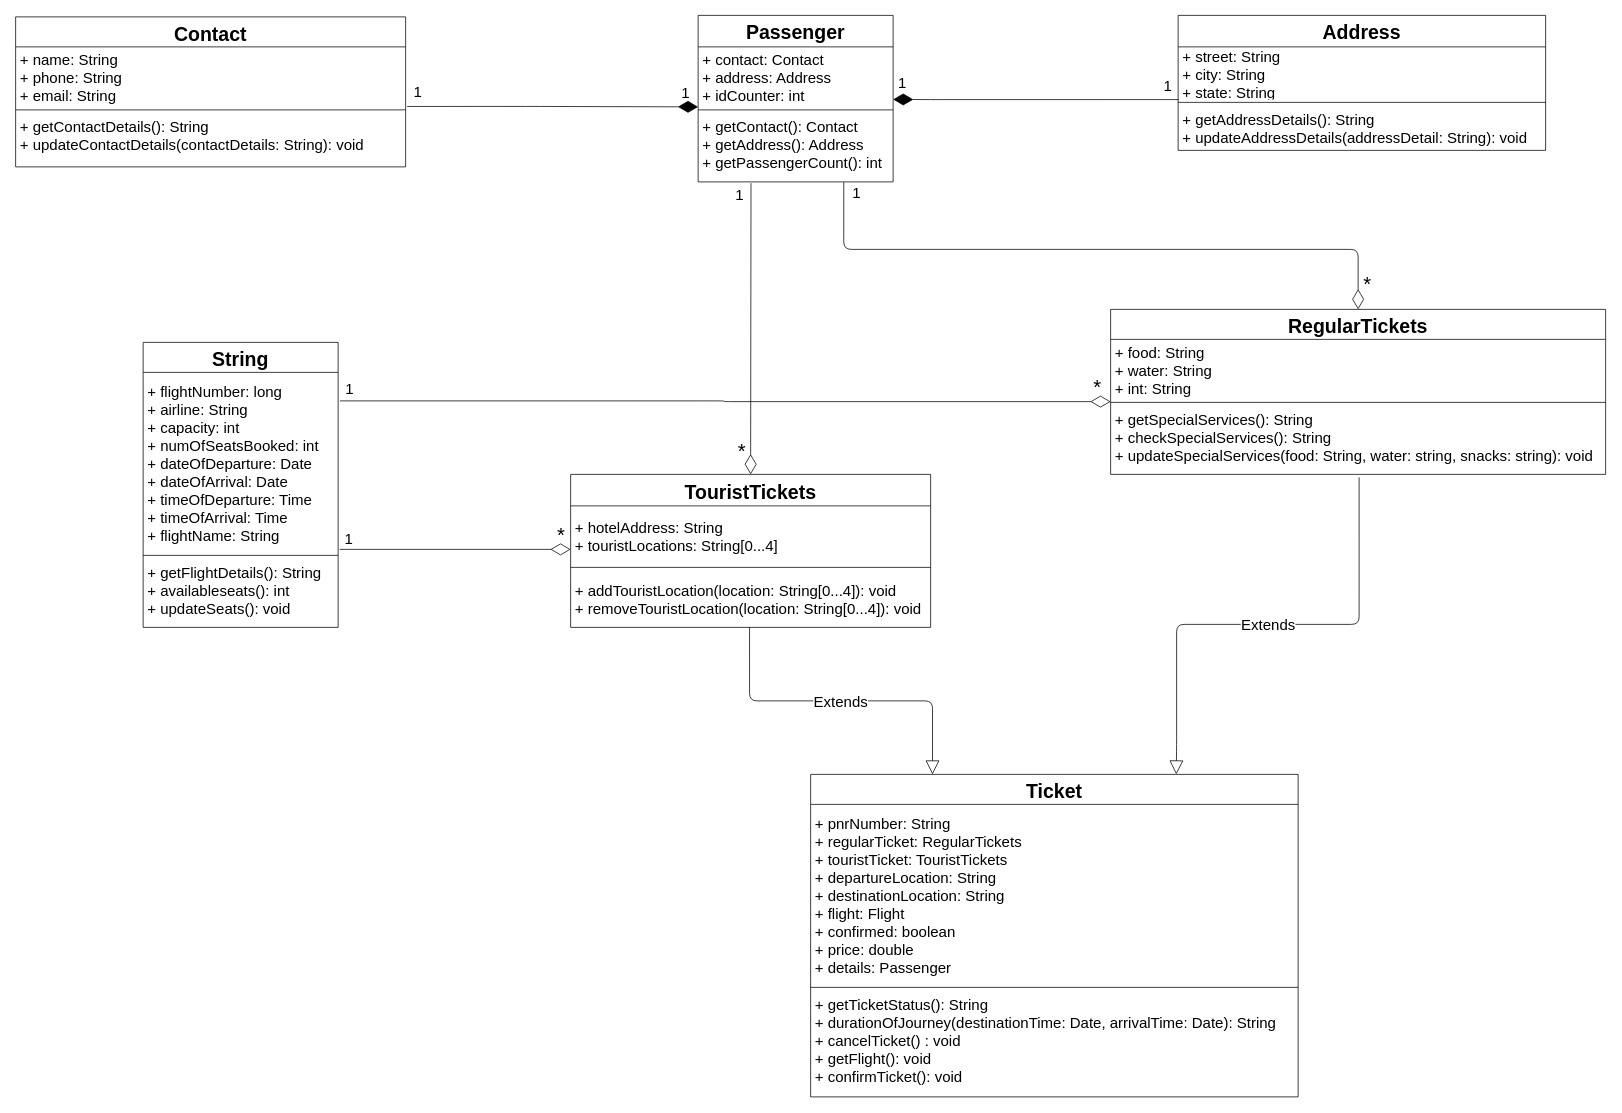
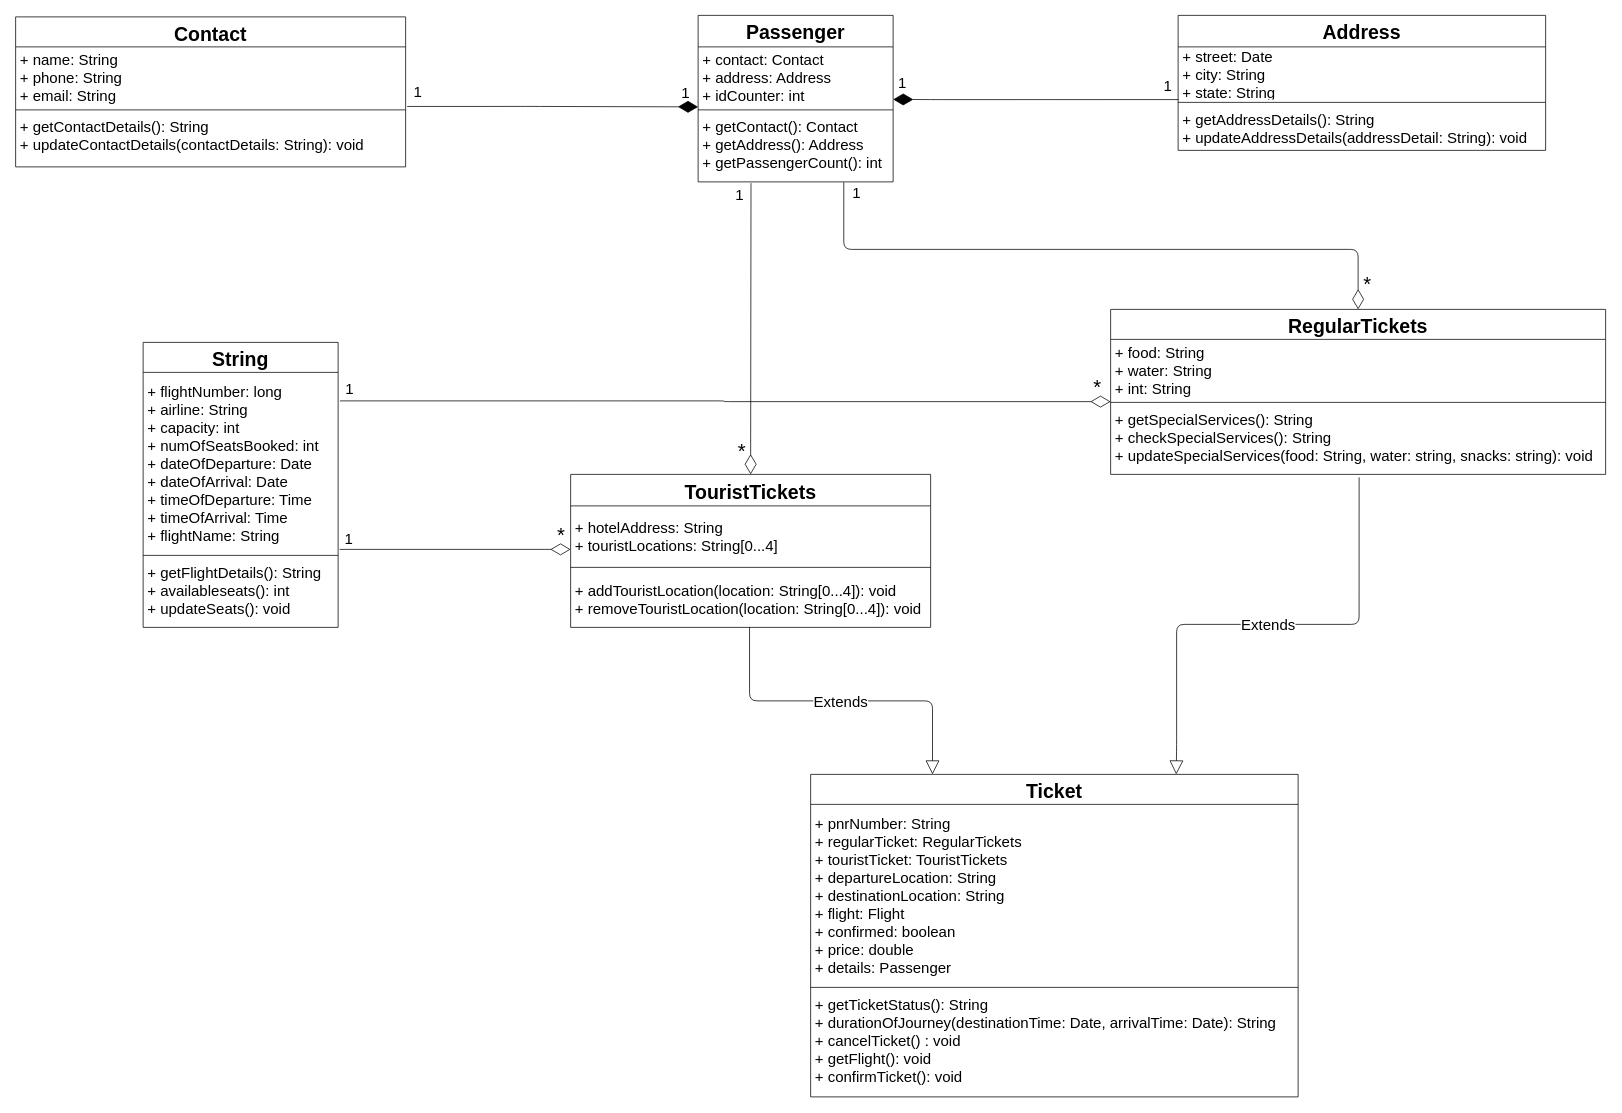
- <mxCell id="11" value="+ street: String&#10;+ city: String&#10;+ state: String" style="text;strokeColor=none;fillColor=none;align=left;verticalAlign=middle;spacingLeft=4;spacingRight=4;overflow=hidden;rotatable=0;points=[[0,0.5],[1,0.5]];portConstraint=eastwest;fontSize=20;" vertex="1" parent="10"><mxGeometry y="42" width="490" height="70" as="geometry" /></mxCell>
+ <mxCell id="11" value="+ street: Date&#10;+ city: String&#10;+ state: String" style="text;strokeColor=none;fillColor=none;align=left;verticalAlign=middle;spacingLeft=4;spacingRight=4;overflow=hidden;rotatable=0;points=[[0,0.5],[1,0.5]];portConstraint=eastwest;fontSize=20;" vertex="1" parent="10"><mxGeometry y="42" width="490" height="70" as="geometry" /></mxCell>
